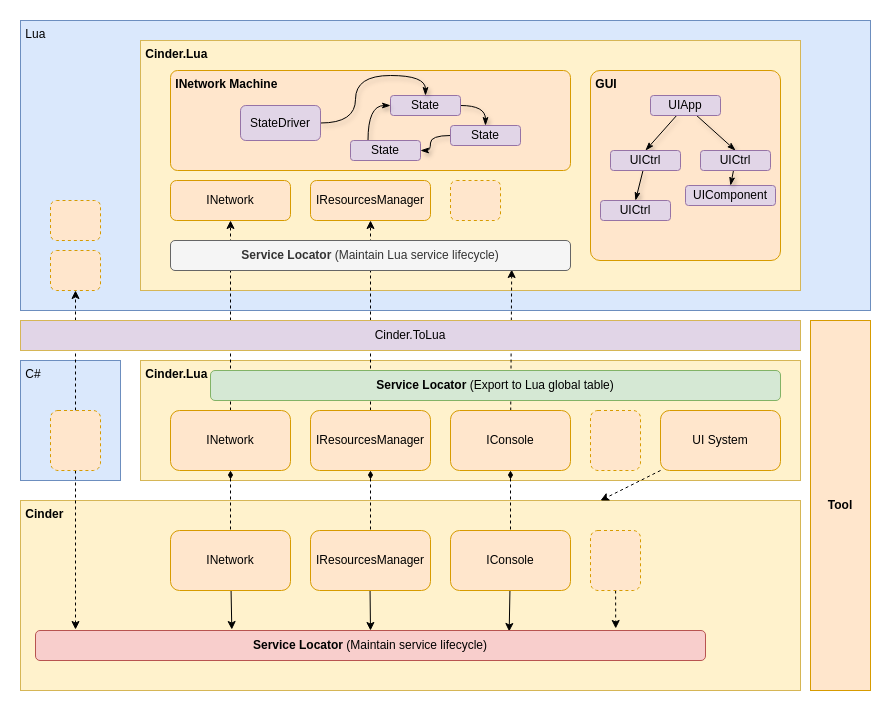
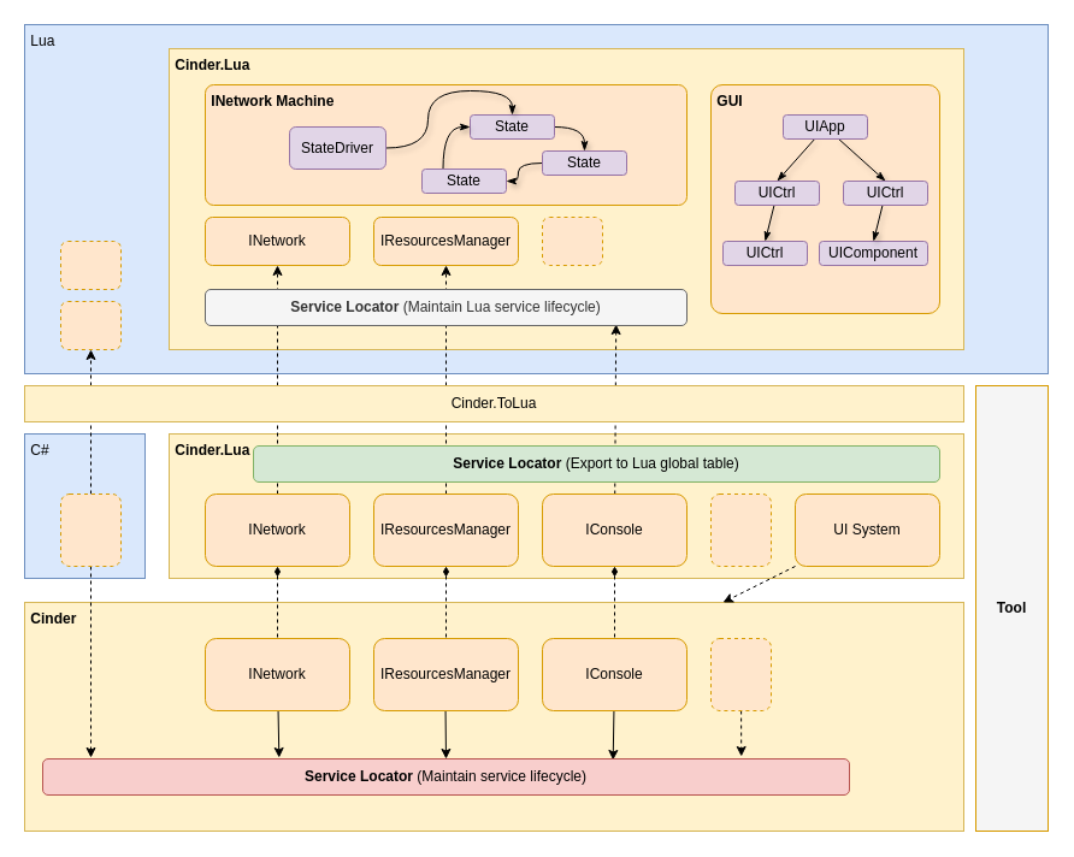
- <mxCell id="39" value="UIComponent" style="rounded=1;whiteSpace=wrap;html=1;labelBackgroundColor=none;align=center;fillColor=#e1d5e7;strokeColor=#9673a6;fontColor=#000000;" parent="1" vertex="1"><mxGeometry x="685" y="185" width="90" height="20" as="geometry" /></mxCell>
+ <mxCell id="39" value="UIComponent" style="rounded=1;whiteSpace=wrap;html=1;labelBackgroundColor=none;align=center;fillColor=#e1d5e7;strokeColor=#9673a6;fontColor=#000000;" parent="1" vertex="1"><mxGeometry x="680" y="200" width="90" height="20" as="geometry" /></mxCell>
- <mxCell id="56" value="Cinder.ToLua" style="rounded=0;whiteSpace=wrap;html=1;align=center;fillColor=#e1d5e7;strokeColor=#d6b656;fontColor=#000000;" parent="1" vertex="1"><mxGeometry x="20" y="320" width="780" height="30" as="geometry" /></mxCell>
+ <mxCell id="56" value="Cinder.ToLua" style="rounded=0;whiteSpace=wrap;html=1;align=center;fillColor=#fff2cc;strokeColor=#d6b656;fontColor=#000000;" parent="1" vertex="1"><mxGeometry x="20" y="320" width="780" height="30" as="geometry" /></mxCell>
- <mxCell id="57" value="Tool" style="rounded=0;whiteSpace=wrap;html=1;labelBackgroundColor=none;align=center;fillColor=#ffe6cc;strokeColor=#d79b00;horizontal=1;fontColor=#000000;fontStyle=1" parent="1" vertex="1"><mxGeometry x="810" y="320" width="60" height="370" as="geometry" /></mxCell>
+ <mxCell id="57" value="Tool" style="rounded=0;whiteSpace=wrap;html=1;labelBackgroundColor=none;align=center;fillColor=#f5f5f5;strokeColor=#d79b00;horizontal=1;fontColor=#000000;fontStyle=1;" parent="1" vertex="1"><mxGeometry x="810" y="320" width="60" height="370" as="geometry" /></mxCell>
